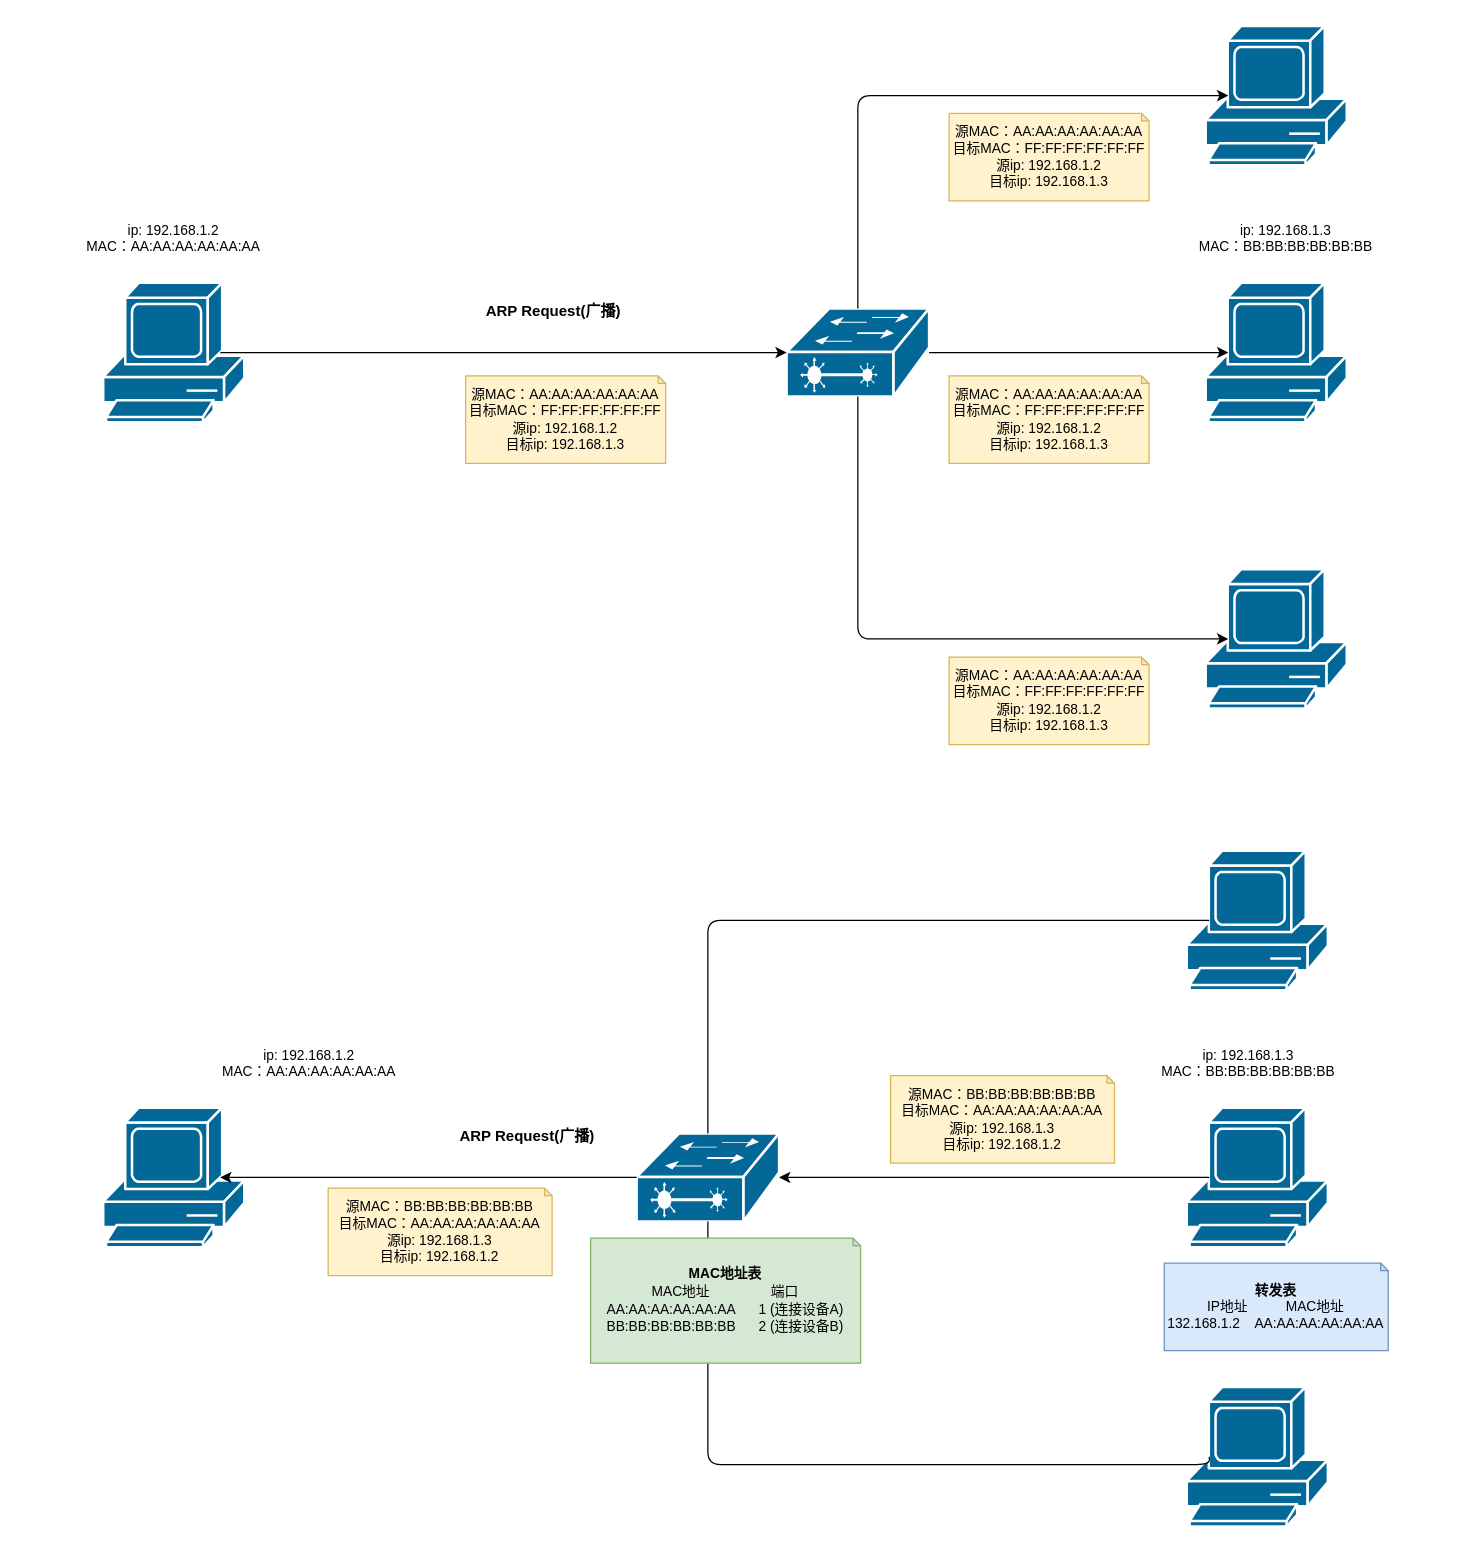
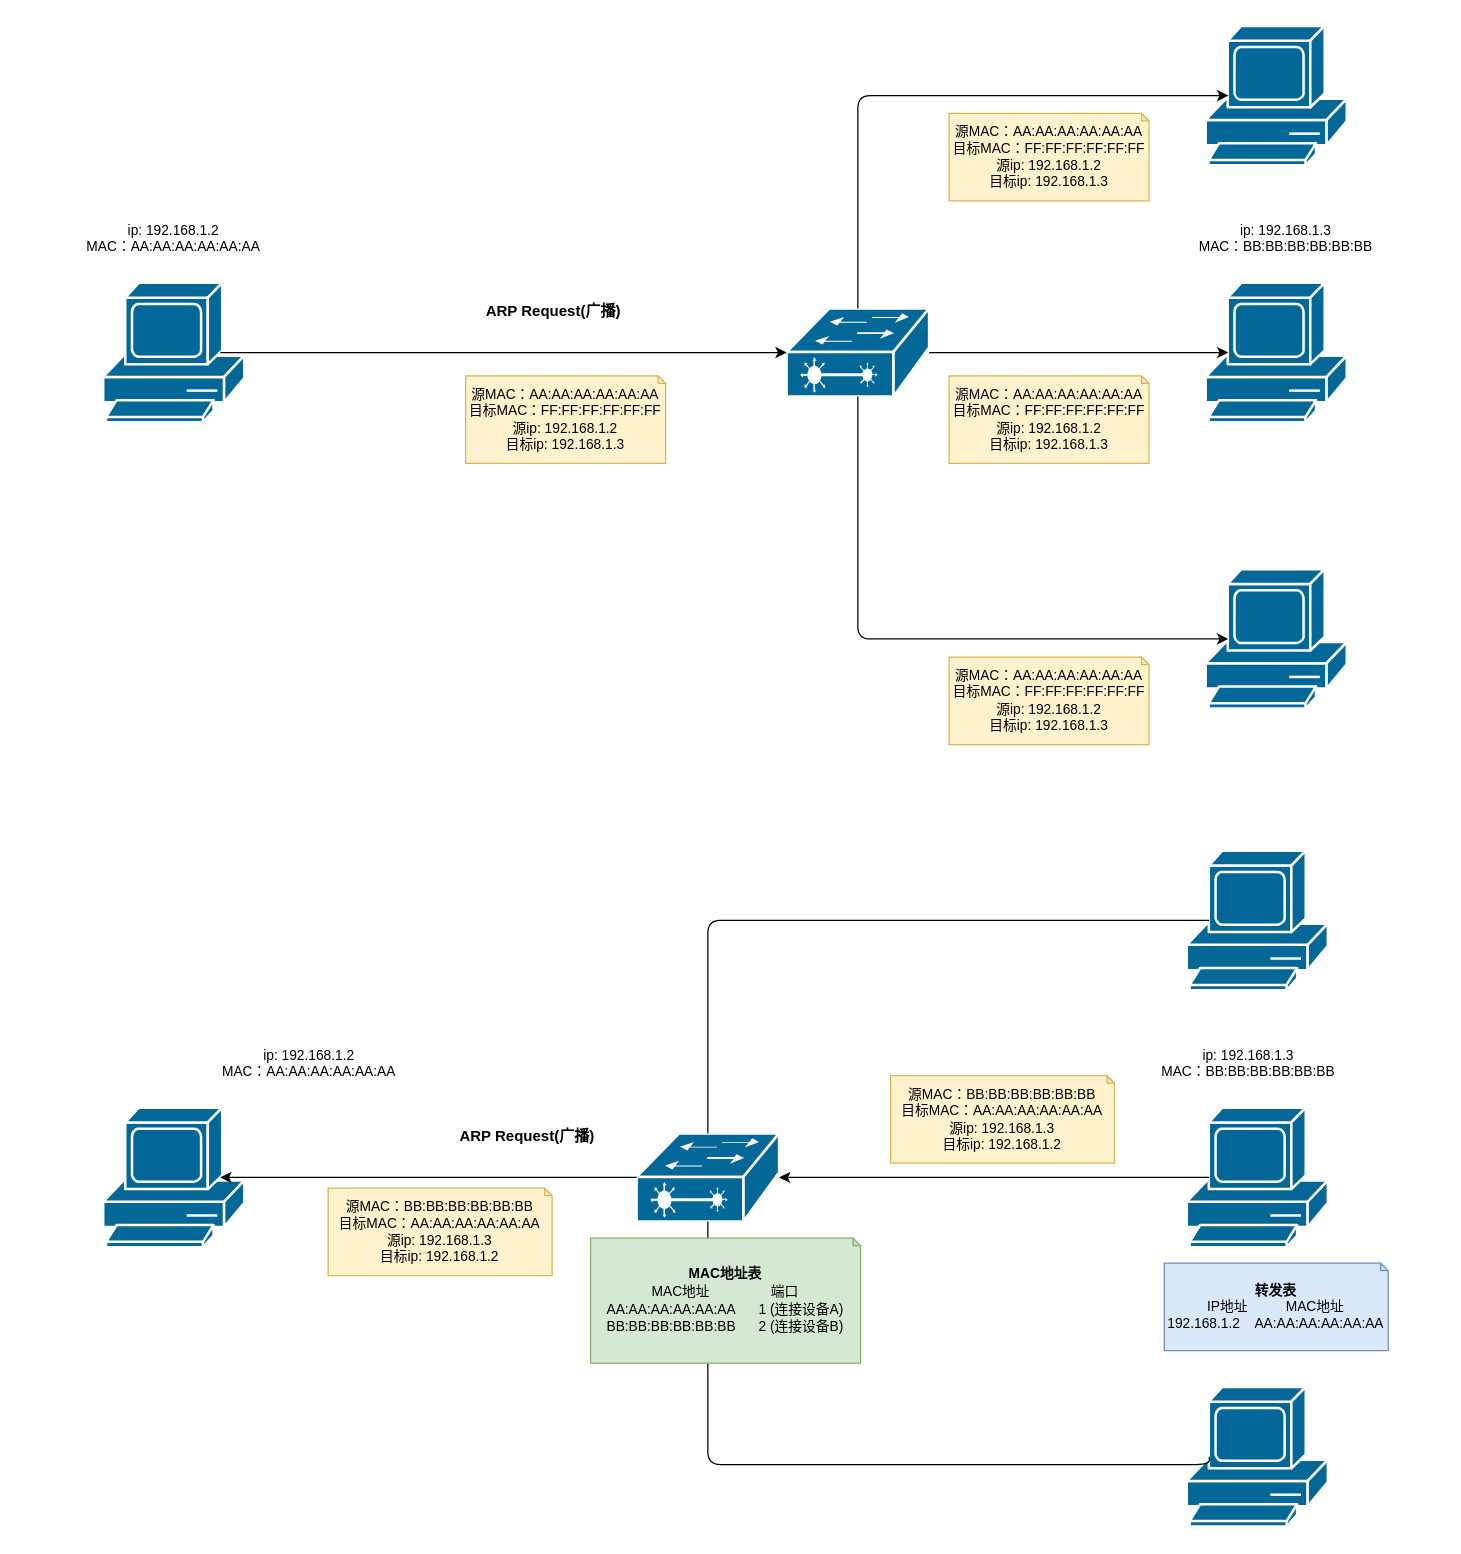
- <mxCell id="33" value="&lt;div style=&quot;font-size: 11px;&quot;&gt;&lt;div&gt;&lt;b&gt;转发表&lt;/b&gt;&lt;/div&gt;&lt;div&gt;IP地址&amp;nbsp; &amp;nbsp; &amp;nbsp; &amp;nbsp; &amp;nbsp; MAC地址&lt;/div&gt;&lt;div&gt;132.168.1.2&amp;nbsp; &amp;nbsp; AA:AA:AA:AA:AA:AA&lt;/div&gt;&lt;/div&gt;" style="shape=note;whiteSpace=wrap;html=1;backgroundOutline=1;darkOpacity=0.05;fillColor=#dae8fc;strokeColor=#6c8ebf;size=6;" vertex="1" parent="2"><mxGeometry x="911.06" y="990" width="179.19" height="70" as="geometry" /></mxCell>
+ <mxCell id="33" value="&lt;div style=&quot;font-size: 11px;&quot;&gt;&lt;div&gt;&lt;b&gt;转发表&lt;/b&gt;&lt;/div&gt;&lt;div&gt;IP地址&amp;nbsp; &amp;nbsp; &amp;nbsp; &amp;nbsp; &amp;nbsp; MAC地址&lt;/div&gt;&lt;div&gt;192.168.1.2&amp;nbsp; &amp;nbsp; AA:AA:AA:AA:AA:AA&lt;/div&gt;&lt;/div&gt;" style="shape=note;whiteSpace=wrap;html=1;backgroundOutline=1;darkOpacity=0.05;fillColor=#dae8fc;strokeColor=#6c8ebf;size=6;" vertex="1" parent="2"><mxGeometry x="911.06" y="990" width="179.19" height="70" as="geometry" /></mxCell>
